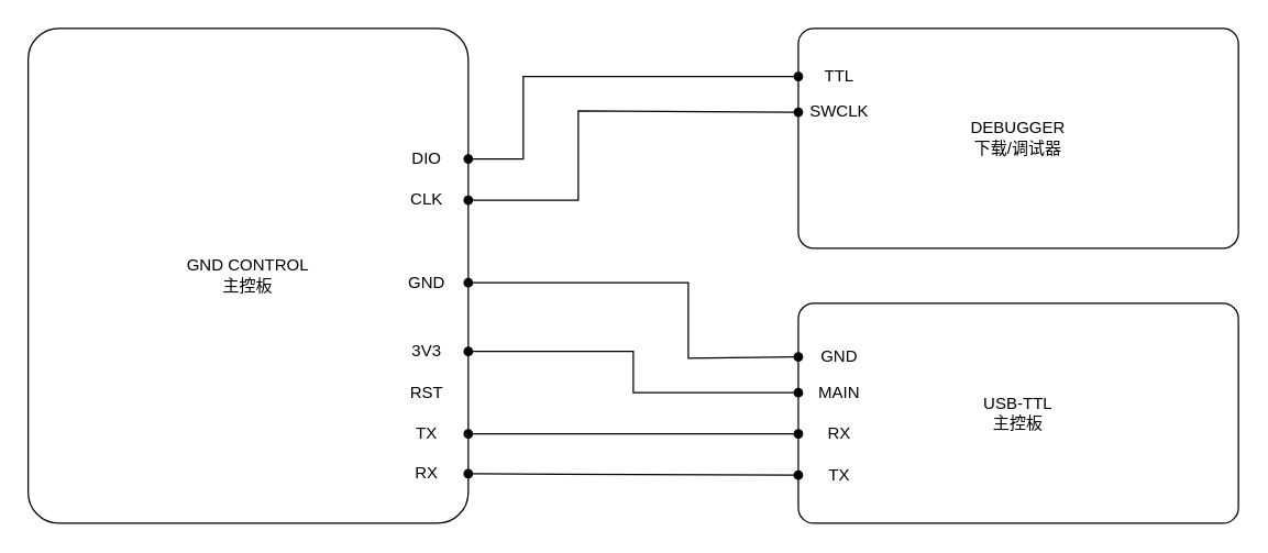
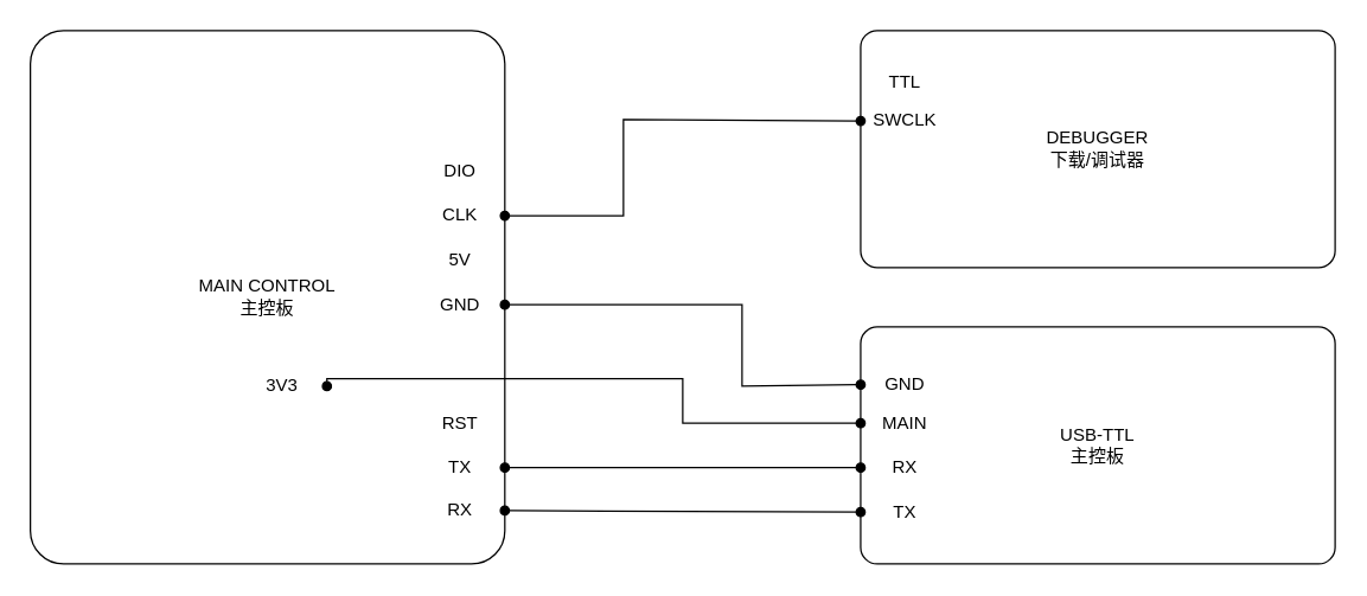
- <mxCell id="19" style="edgeStyle=orthogonalEdgeStyle;rounded=0;orthogonalLoop=1;jettySize=auto;html=1;exitX=1;exitY=0.5;exitDx=0;exitDy=0;entryX=0;entryY=0.5;entryDx=0;entryDy=0;startArrow=oval;startFill=1;endArrow=oval;endFill=1;" edge="1" parent="1" source="7" target="18"><mxGeometry relative="1" as="geometry"><mxPoint x="350" y="95" as="sourcePoint" /><mxPoint x="590" y="65" as="targetPoint" /><Array as="points"><mxPoint x="380" y="115" /><mxPoint x="380" y="55" /></Array></mxGeometry></mxCell>
+ <mxCell id="10" value="5V" style="text;html=1;align=center;verticalAlign=middle;whiteSpace=wrap;rounded=0;" vertex="1" parent="1"><mxGeometry x="280" y="160" width="60" height="30" as="geometry" /></mxCell>
- <mxCell id="2" value="GND CONTROL&lt;div&gt;主控板&lt;/div&gt;" style="rounded=1;whiteSpace=wrap;html=1;arcSize=7;" vertex="1" parent="1"><mxGeometry x="20" y="20" width="320" height="360" as="geometry" /></mxCell>
+ <mxCell id="2" value="MAIN CONTROL&lt;div&gt;主控板&lt;/div&gt;" style="rounded=1;whiteSpace=wrap;html=1;arcSize=7;" vertex="1" parent="1"><mxGeometry x="20" y="20" width="320" height="360" as="geometry" /></mxCell>
- <mxCell id="9" value="3V3" style="text;html=1;align=center;verticalAlign=middle;whiteSpace=wrap;rounded=0;" vertex="1" parent="1"><mxGeometry x="280" y="240" width="60" height="30" as="geometry" /></mxCell>
+ <mxCell id="9" value="3V3" style="text;html=1;align=center;verticalAlign=middle;whiteSpace=wrap;rounded=0;" vertex="1" parent="1"><mxGeometry x="160" y="245" width="60" height="30" as="geometry" /></mxCell>
